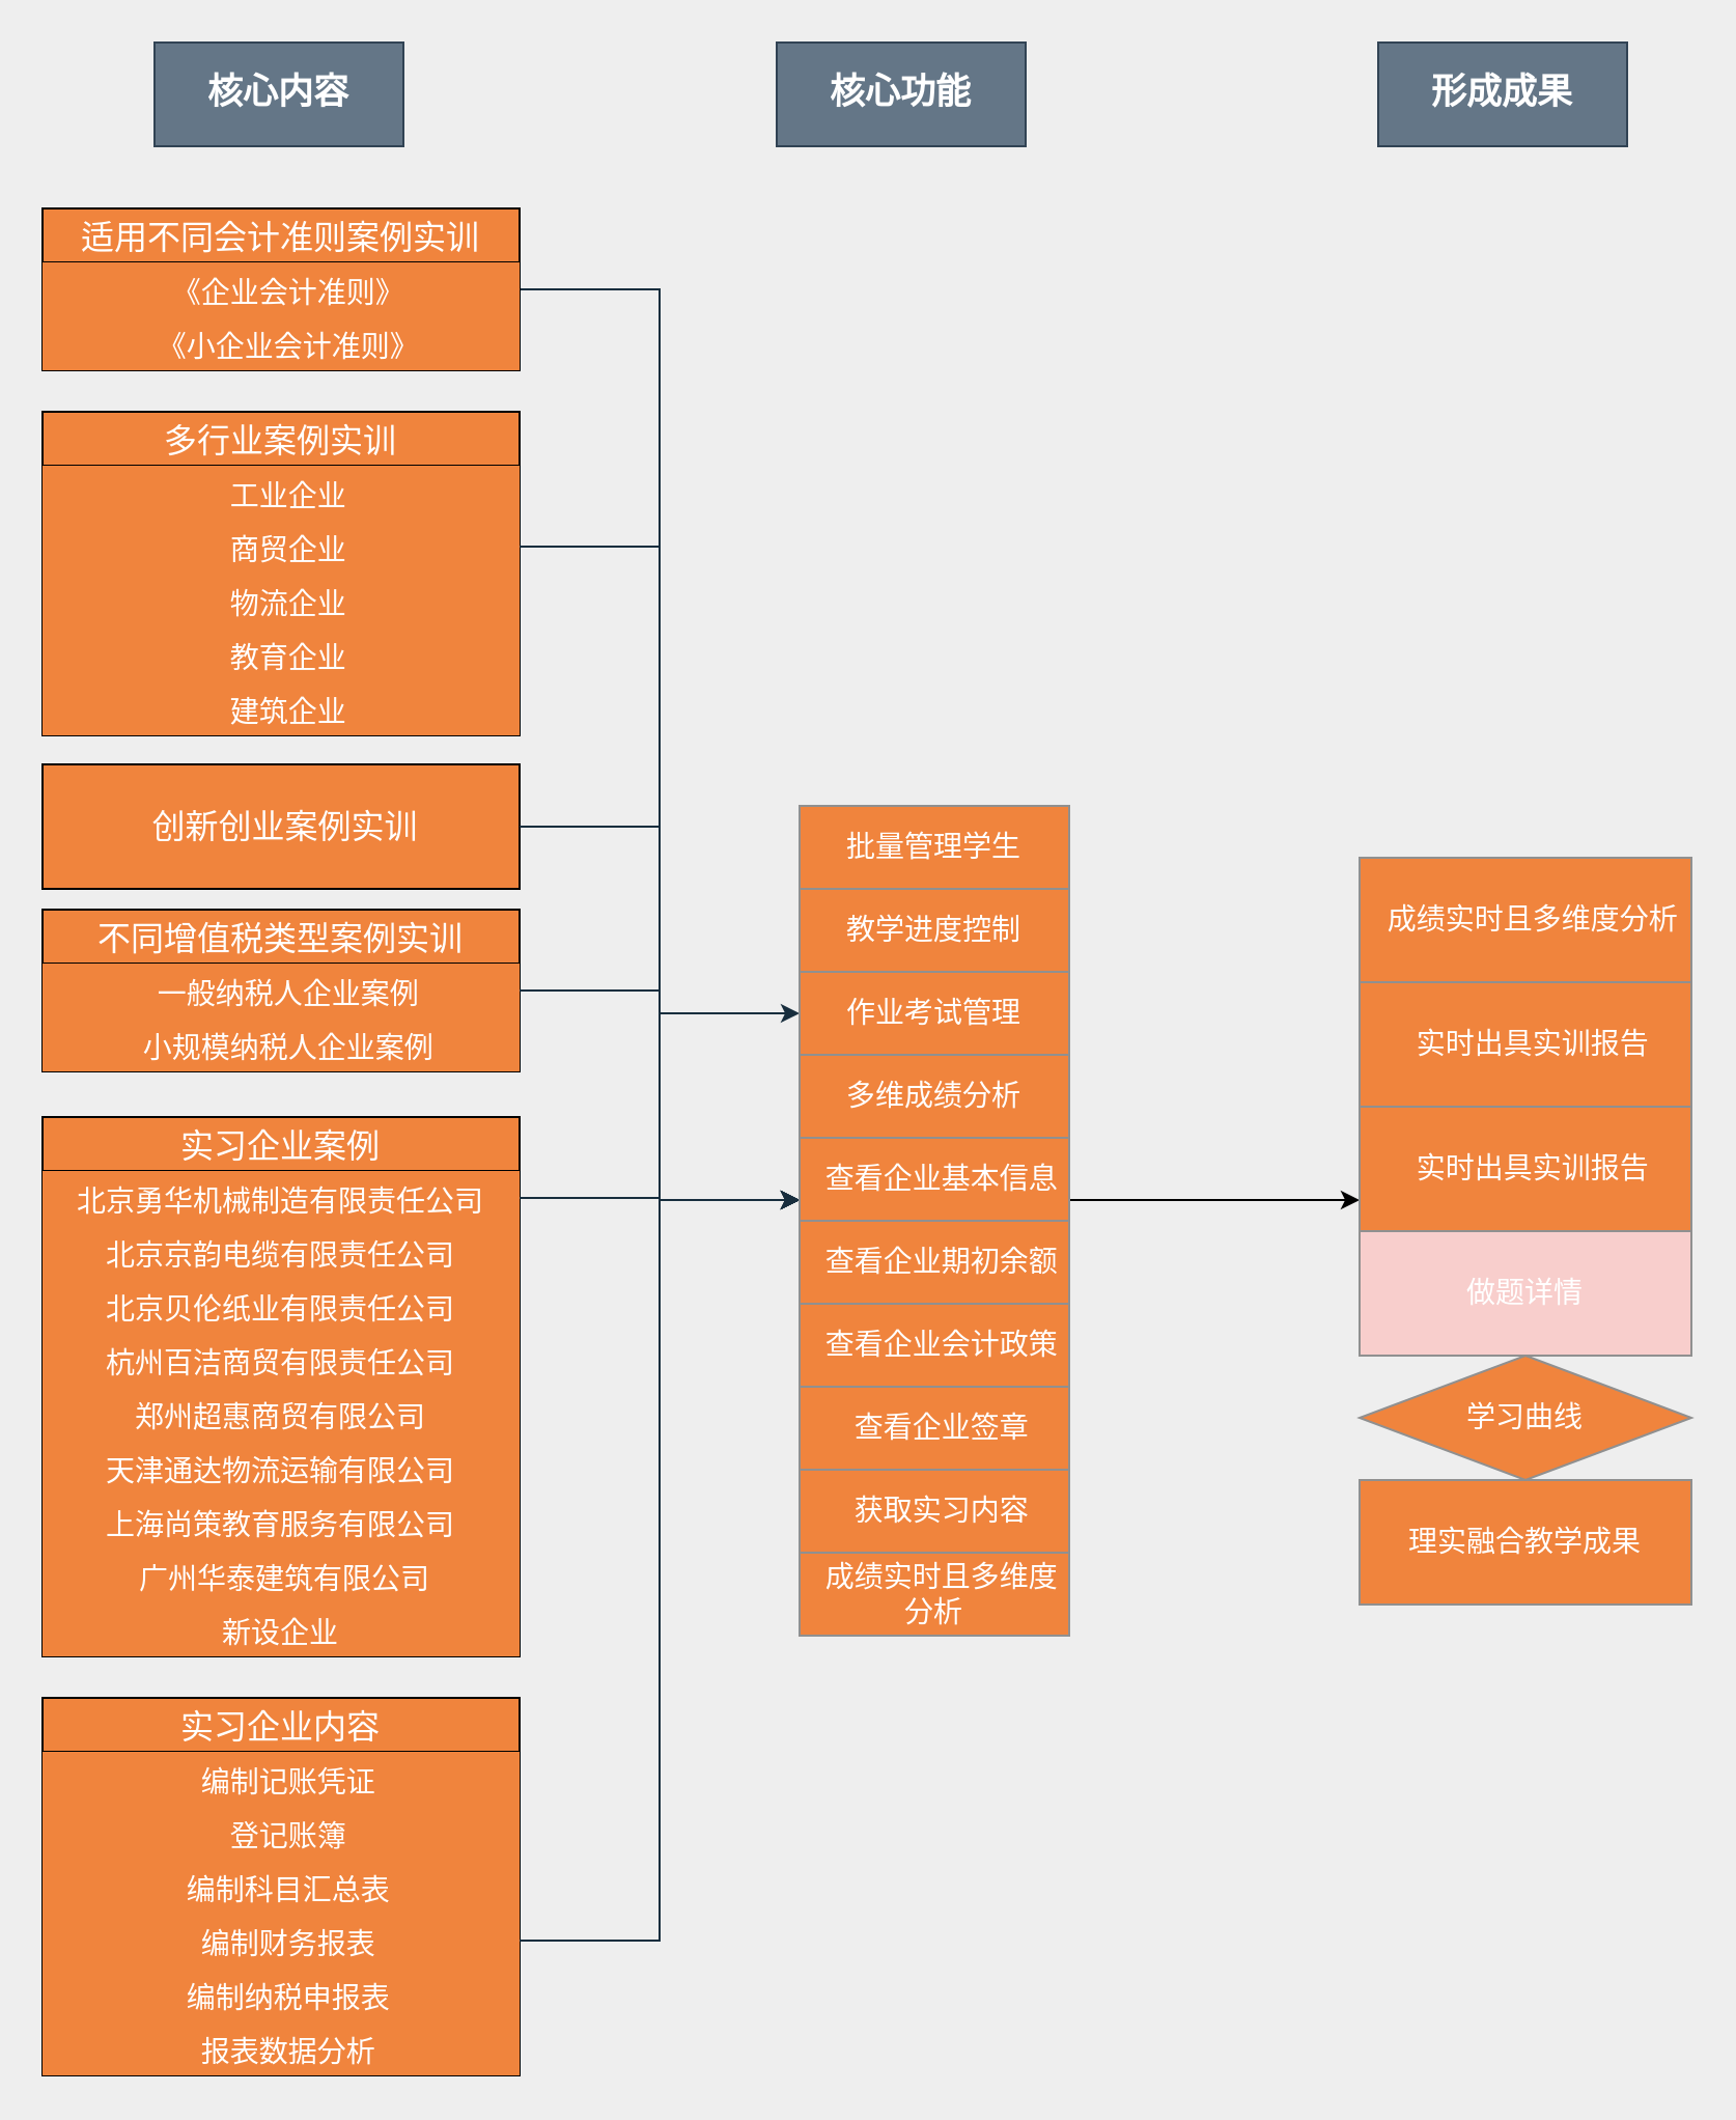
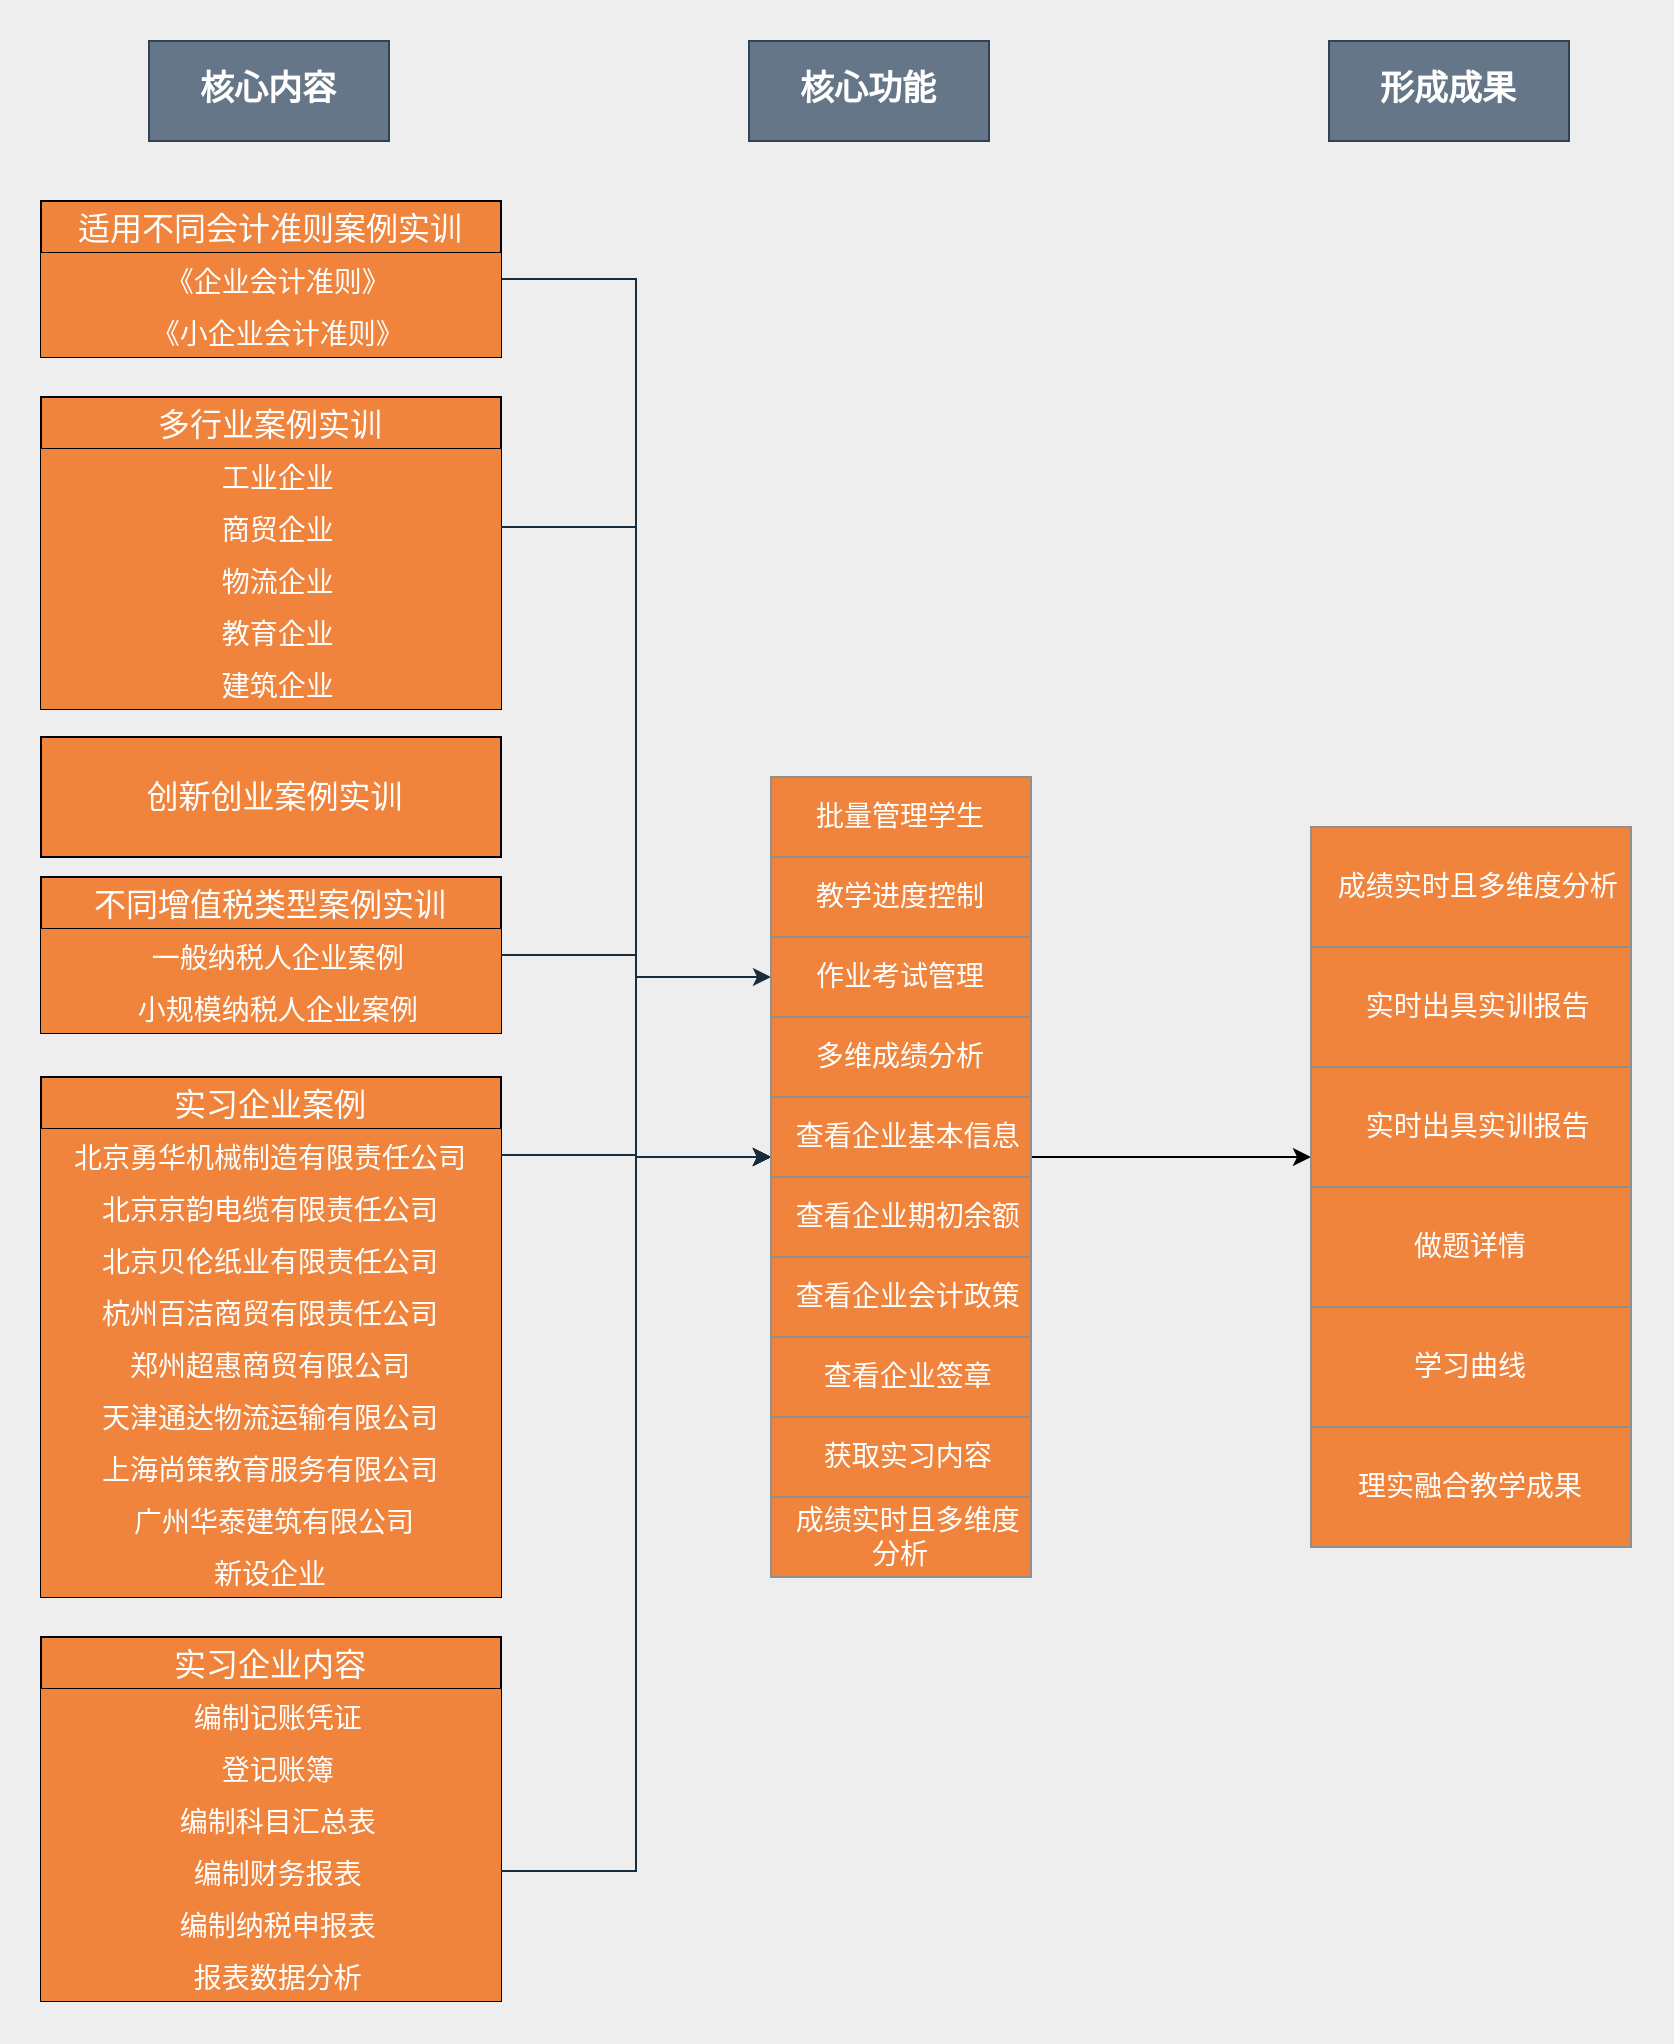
- <mxCell id="17" style="edgeStyle=orthogonalEdgeStyle;rounded=0;sketch=0;orthogonalLoop=1;jettySize=auto;html=1;entryX=0;entryY=0.75;entryDx=0;entryDy=0;fontSize=14;fontColor=#1A1A1A;strokeColor=#182E3E;exitX=1;exitY=0.5;exitDx=0;exitDy=0;" edge="1" parent="1" source="16" target="48"><mxGeometry relative="1" as="geometry"><mxPoint x="225" y="81" as="sourcePoint" /><mxPoint x="355" y="216" as="targetPoint" /></mxGeometry></mxCell>
- <mxCell id="57" value="&lt;p class=&quot;MsoBodyText&quot;&gt;做题详情&lt;span lang=&quot;EN-US&quot;&gt;&lt;/span&gt;&lt;/p&gt;" style="rounded=0;whiteSpace=wrap;html=1;sketch=0;fontSize=14;fontColor=#FFFFFF;strokeColor=#909090;fillColor=#f8cecc;align=center;verticalAlign=middle;" vertex="1" parent="54"><mxGeometry y="180" width="160" height="60" as="geometry" /></mxCell>
+ <mxCell id="57" value="&lt;p class=&quot;MsoBodyText&quot;&gt;做题详情&lt;span lang=&quot;EN-US&quot;&gt;&lt;/span&gt;&lt;/p&gt;" style="rounded=0;whiteSpace=wrap;html=1;sketch=0;fontSize=14;fontColor=#FFFFFF;strokeColor=#909090;fillColor=#F0843D;align=center;verticalAlign=middle;" vertex="1" parent="54"><mxGeometry y="180" width="160" height="60" as="geometry" /></mxCell>
- <mxCell id="58" value="&lt;p class=&quot;MsoBodyText&quot;&gt;学习曲线&lt;span lang=&quot;EN-US&quot;&gt;&lt;/span&gt;&lt;/p&gt;" style="rhombus;whiteSpace=wrap;html=1;sketch=0;fontSize=14;fontColor=#FFFFFF;strokeColor=#909090;fillColor=#F0843D;align=center;verticalAlign=middle;" vertex="1" parent="54"><mxGeometry y="240" width="160" height="60" as="geometry" /></mxCell>
+ <mxCell id="58" value="&lt;p class=&quot;MsoBodyText&quot;&gt;学习曲线&lt;span lang=&quot;EN-US&quot;&gt;&lt;/span&gt;&lt;/p&gt;" style="rounded=0;whiteSpace=wrap;html=1;sketch=0;fontSize=14;fontColor=#FFFFFF;strokeColor=#909090;fillColor=#F0843D;align=center;verticalAlign=middle;" vertex="1" parent="54"><mxGeometry y="240" width="160" height="60" as="geometry" /></mxCell>
